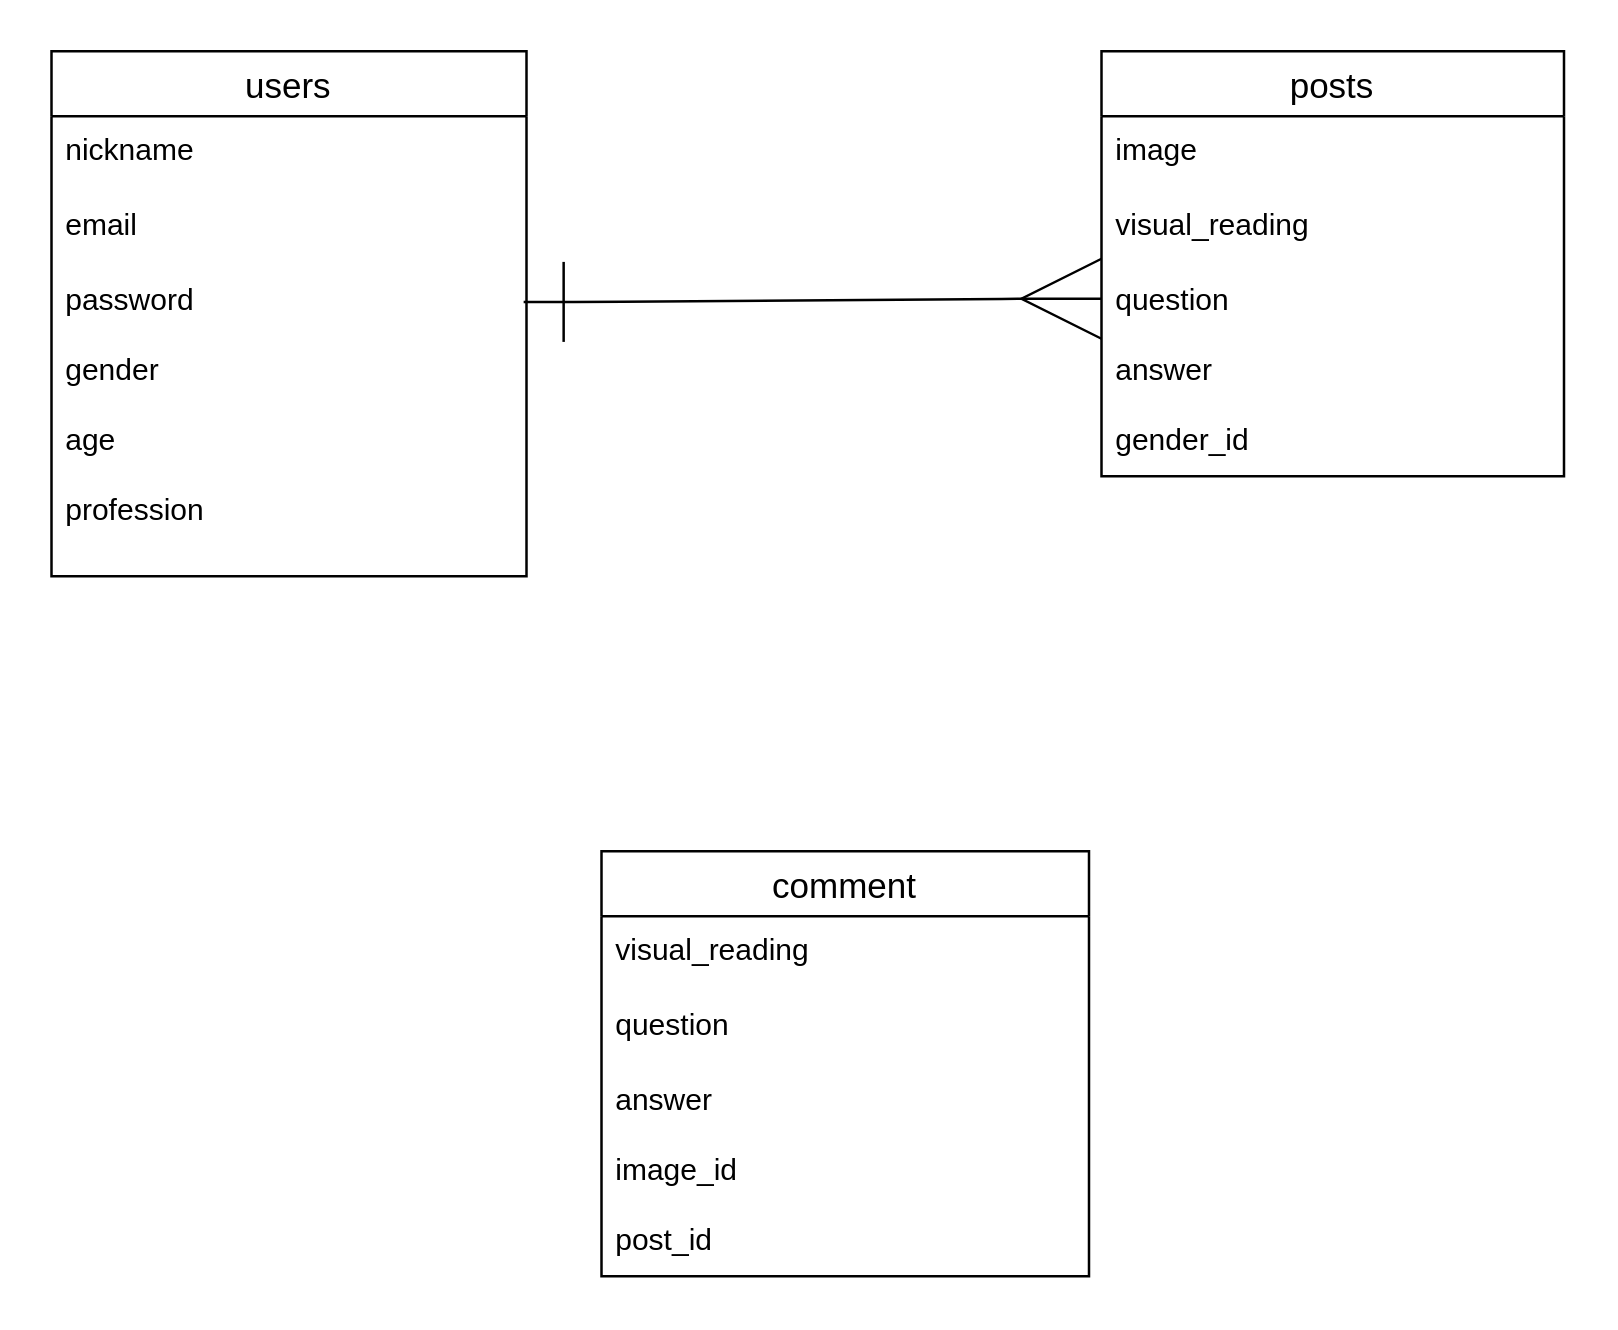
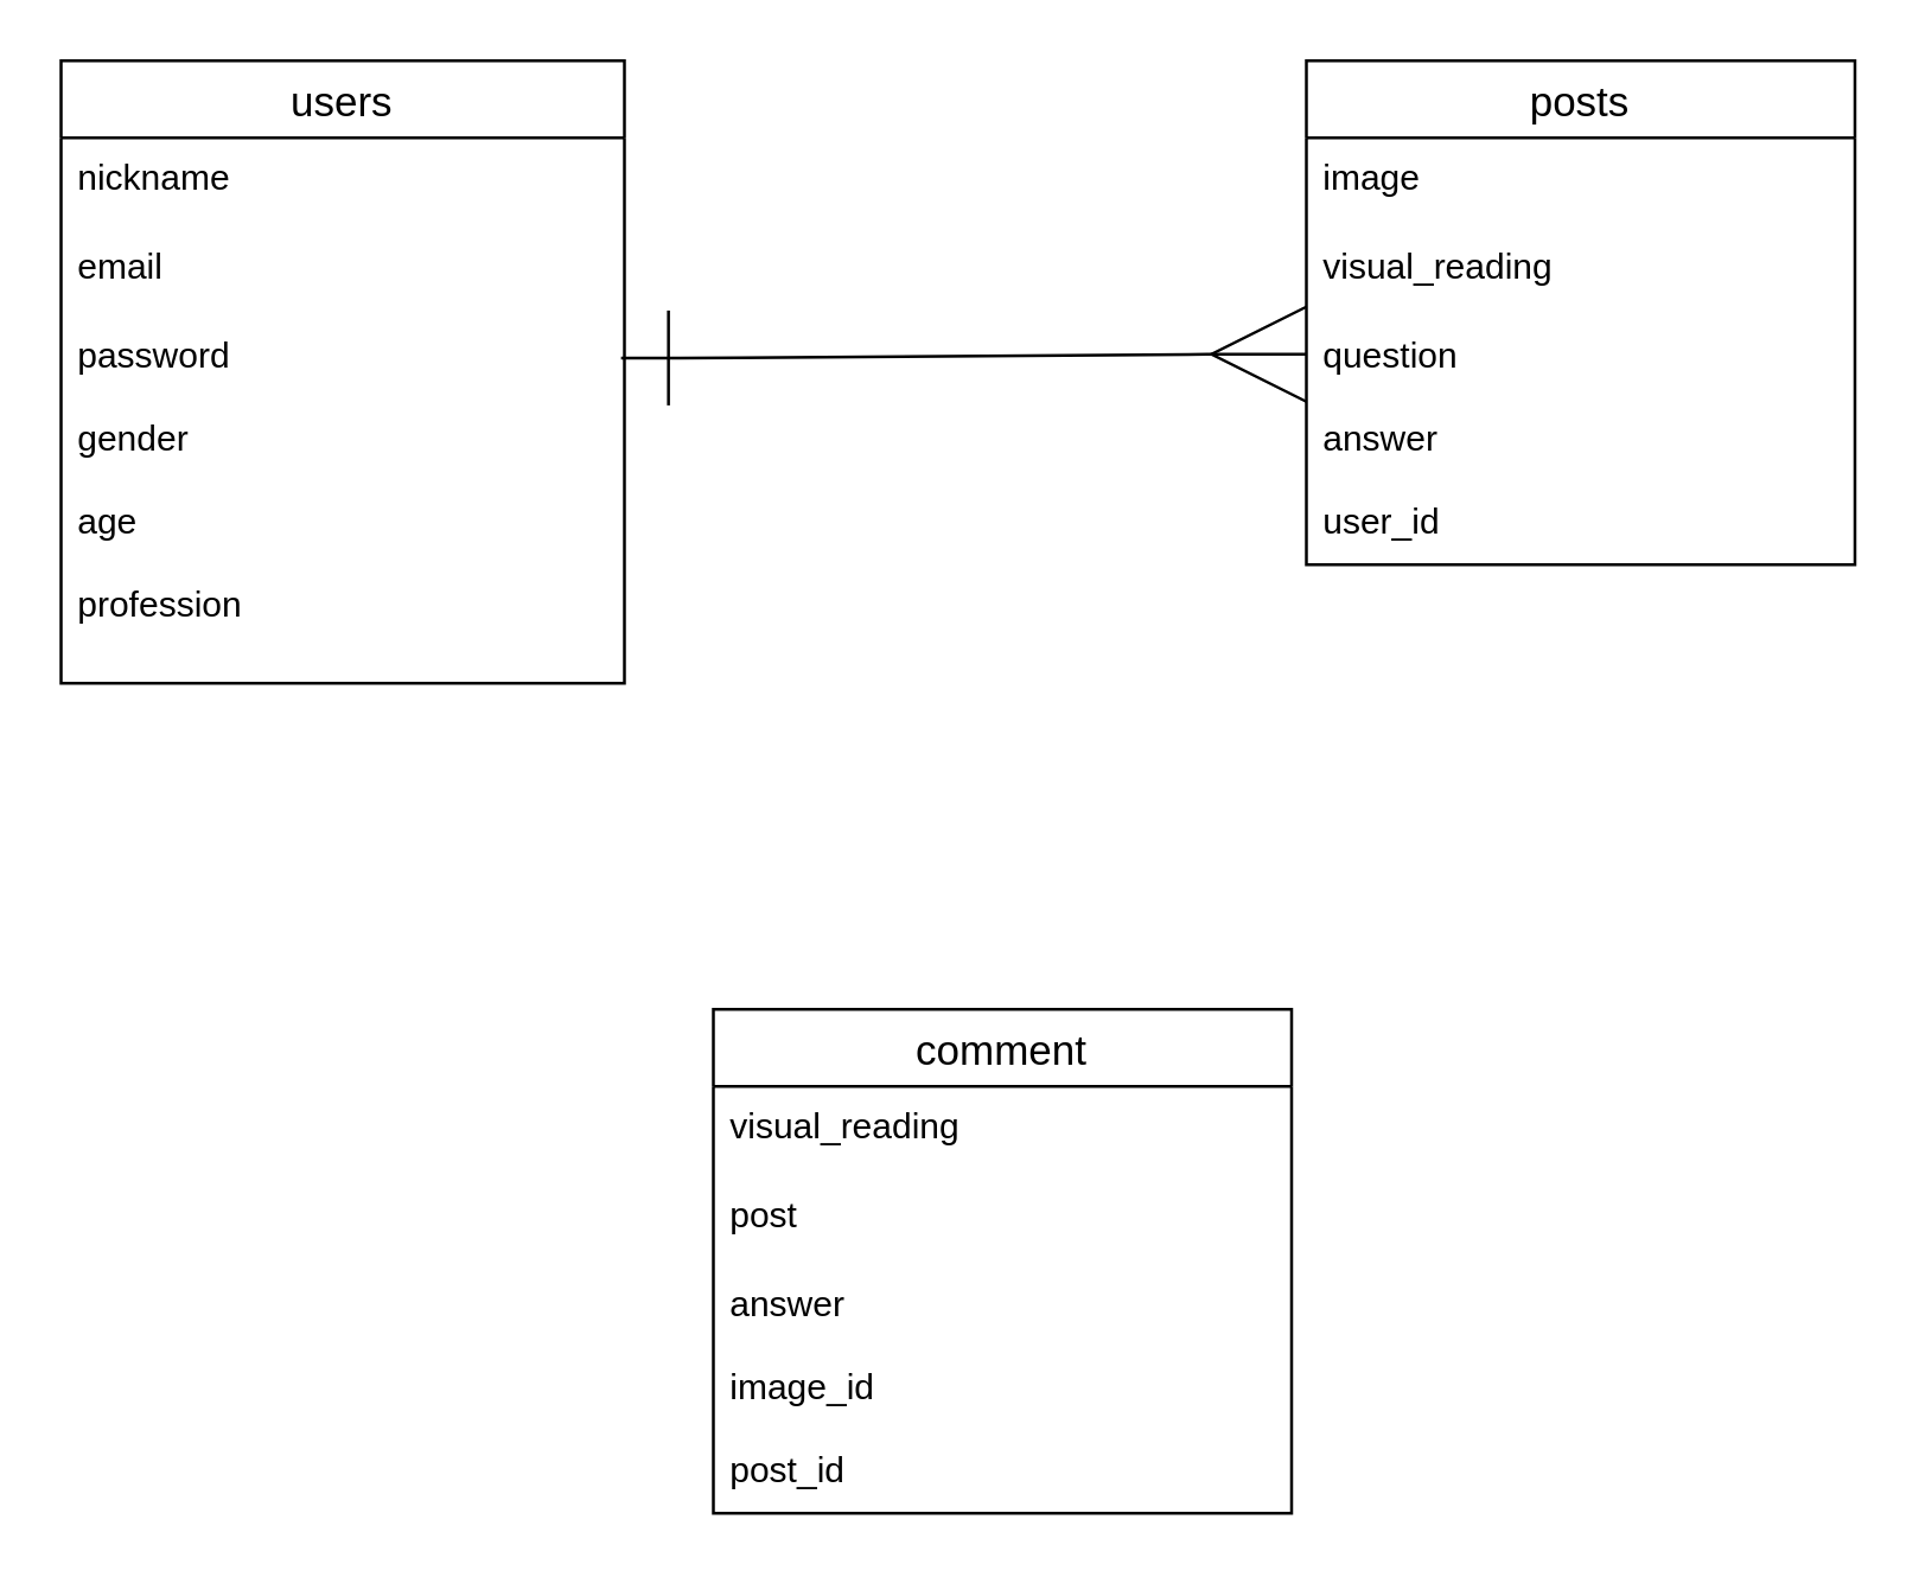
- <mxCell id="9" value="question&#10;&#10;answer&#10;&#10;gender_id" style="text;strokeColor=none;fillColor=none;spacingLeft=4;spacingRight=4;overflow=hidden;rotatable=0;points=[[0,0.5],[1,0.5]];portConstraint=eastwest;fontSize=12;" vertex="1" parent="6"><mxGeometry y="86" width="185" height="84" as="geometry" /></mxCell>
+ <mxCell id="9" value="question&#10;&#10;answer&#10;&#10;user_id" style="text;strokeColor=none;fillColor=none;spacingLeft=4;spacingRight=4;overflow=hidden;rotatable=0;points=[[0,0.5],[1,0.5]];portConstraint=eastwest;fontSize=12;" vertex="1" parent="6"><mxGeometry y="86" width="185" height="84" as="geometry" /></mxCell>
- <mxCell id="12" value="question" style="text;strokeColor=none;fillColor=none;spacingLeft=4;spacingRight=4;overflow=hidden;rotatable=0;points=[[0,0.5],[1,0.5]];portConstraint=eastwest;fontSize=12;" vertex="1" parent="10"><mxGeometry y="56" width="195" height="30" as="geometry" /></mxCell>
+ <mxCell id="12" value="post" style="text;strokeColor=none;fillColor=none;spacingLeft=4;spacingRight=4;overflow=hidden;rotatable=0;points=[[0,0.5],[1,0.5]];portConstraint=eastwest;fontSize=12;" vertex="1" parent="10"><mxGeometry y="56" width="195" height="30" as="geometry" /></mxCell>
